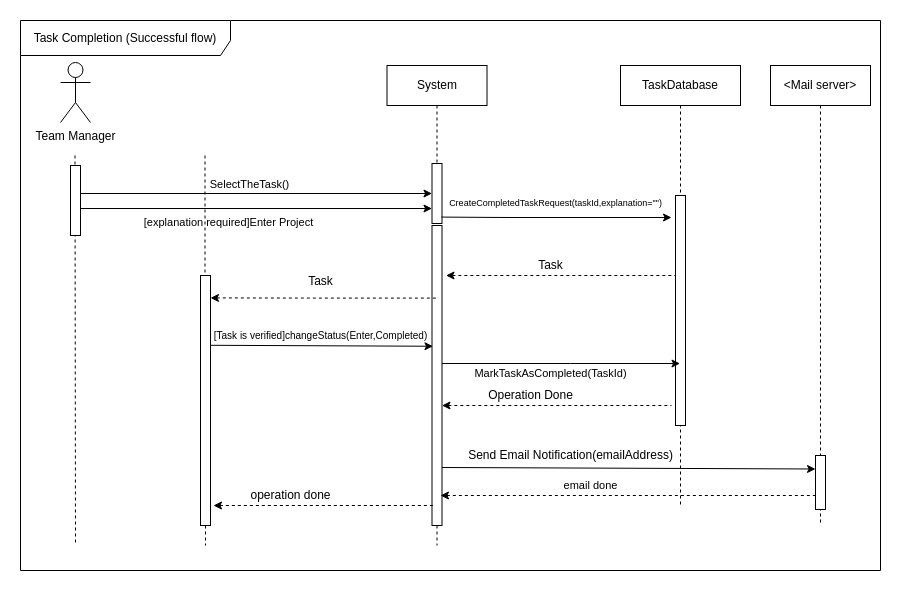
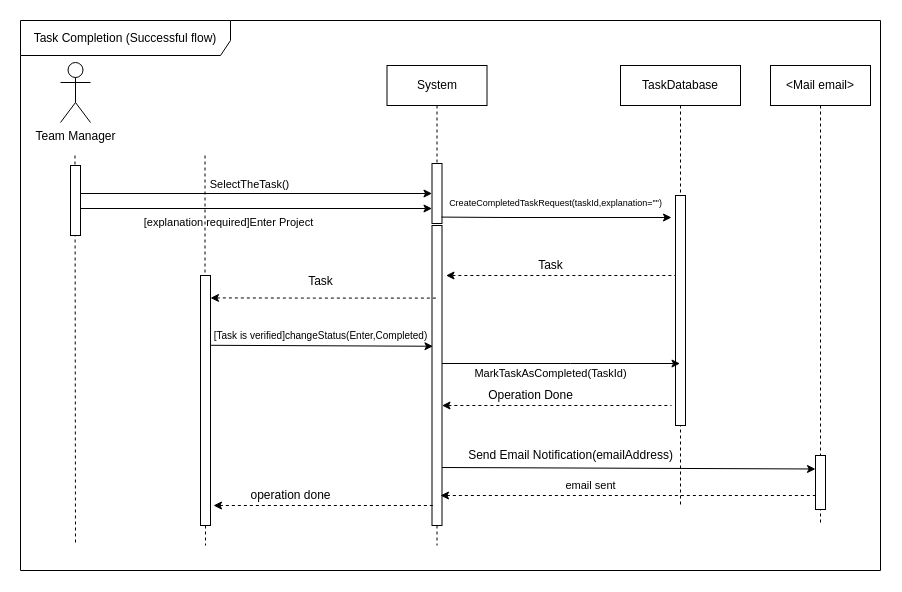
- <mxCell id="15" value="&amp;lt;Mail server&amp;gt;" style="shape=umlLifeline;perimeter=lifelinePerimeter;whiteSpace=wrap;html=1;container=1;collapsible=0;recursiveResize=0;outlineConnect=0;" parent="1" vertex="1"><mxGeometry x="770" y="65" width="100" height="460" as="geometry" /></mxCell>
+ <mxCell id="15" value="&amp;lt;Mail email&amp;gt;" style="shape=umlLifeline;perimeter=lifelinePerimeter;whiteSpace=wrap;html=1;container=1;collapsible=0;recursiveResize=0;outlineConnect=0;" parent="1" vertex="1"><mxGeometry x="770" y="65" width="100" height="460" as="geometry" /></mxCell>
- <mxCell id="33" value="email done" style="text;html=1;align=center;verticalAlign=middle;resizable=0;points=[];autosize=1;strokeColor=none;fontSize=11;" parent="1" vertex="1"><mxGeometry x="555" y="475" width="70" height="20" as="geometry" /></mxCell>
+ <mxCell id="33" value="email sent" style="text;html=1;align=center;verticalAlign=middle;resizable=0;points=[];autosize=1;strokeColor=none;fontSize=11;" parent="1" vertex="1"><mxGeometry x="555" y="475" width="70" height="20" as="geometry" /></mxCell>
